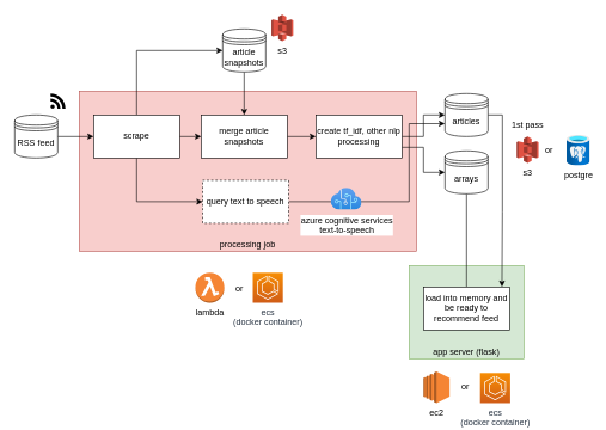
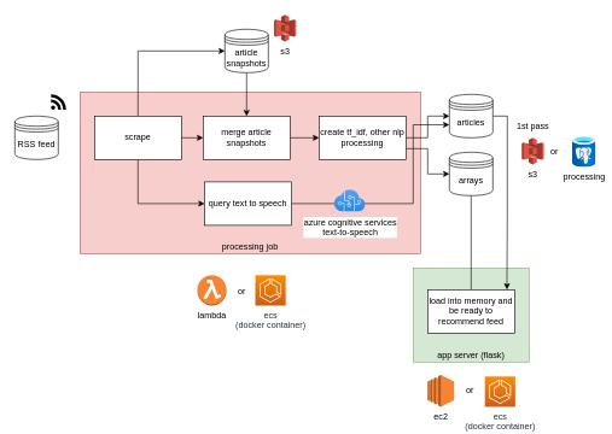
- <mxCell id="8" style="edgeStyle=orthogonalEdgeStyle;rounded=0;orthogonalLoop=1;jettySize=auto;html=1;exitX=1;exitY=0.5;exitDx=0;exitDy=0;entryX=0;entryY=0.5;entryDx=0;entryDy=0;" edge="1" parent="1" source="9" target="7"><mxGeometry relative="1" as="geometry" /></mxCell>
- <mxCell id="24" value="postgre" style="aspect=fixed;html=1;points=[];align=center;image;fontSize=12;image=img/lib/azure2/databases/Azure_Database_PostgreSQL_Server.svg;" vertex="1" parent="1"><mxGeometry x="790" y="188" width="32.25" height="43" as="geometry" /></mxCell>
+ <mxCell id="24" value="processing" style="aspect=fixed;html=1;points=[];align=center;image;fontSize=12;image=img/lib/azure2/databases/Azure_Database_PostgreSQL_Server.svg;" vertex="1" parent="1"><mxGeometry x="790" y="188" width="32.25" height="43" as="geometry" /></mxCell>
- <mxCell id="31" value="query text to speech" style="rounded=0;whiteSpace=wrap;html=1;dashed=1;" vertex="1" parent="1"><mxGeometry x="282" y="251" width="120" height="60" as="geometry" /></mxCell>
+ <mxCell id="31" value="query text to speech" style="rounded=0;whiteSpace=wrap;html=1;" vertex="1" parent="1"><mxGeometry x="282" y="251" width="120" height="60" as="geometry" /></mxCell>
